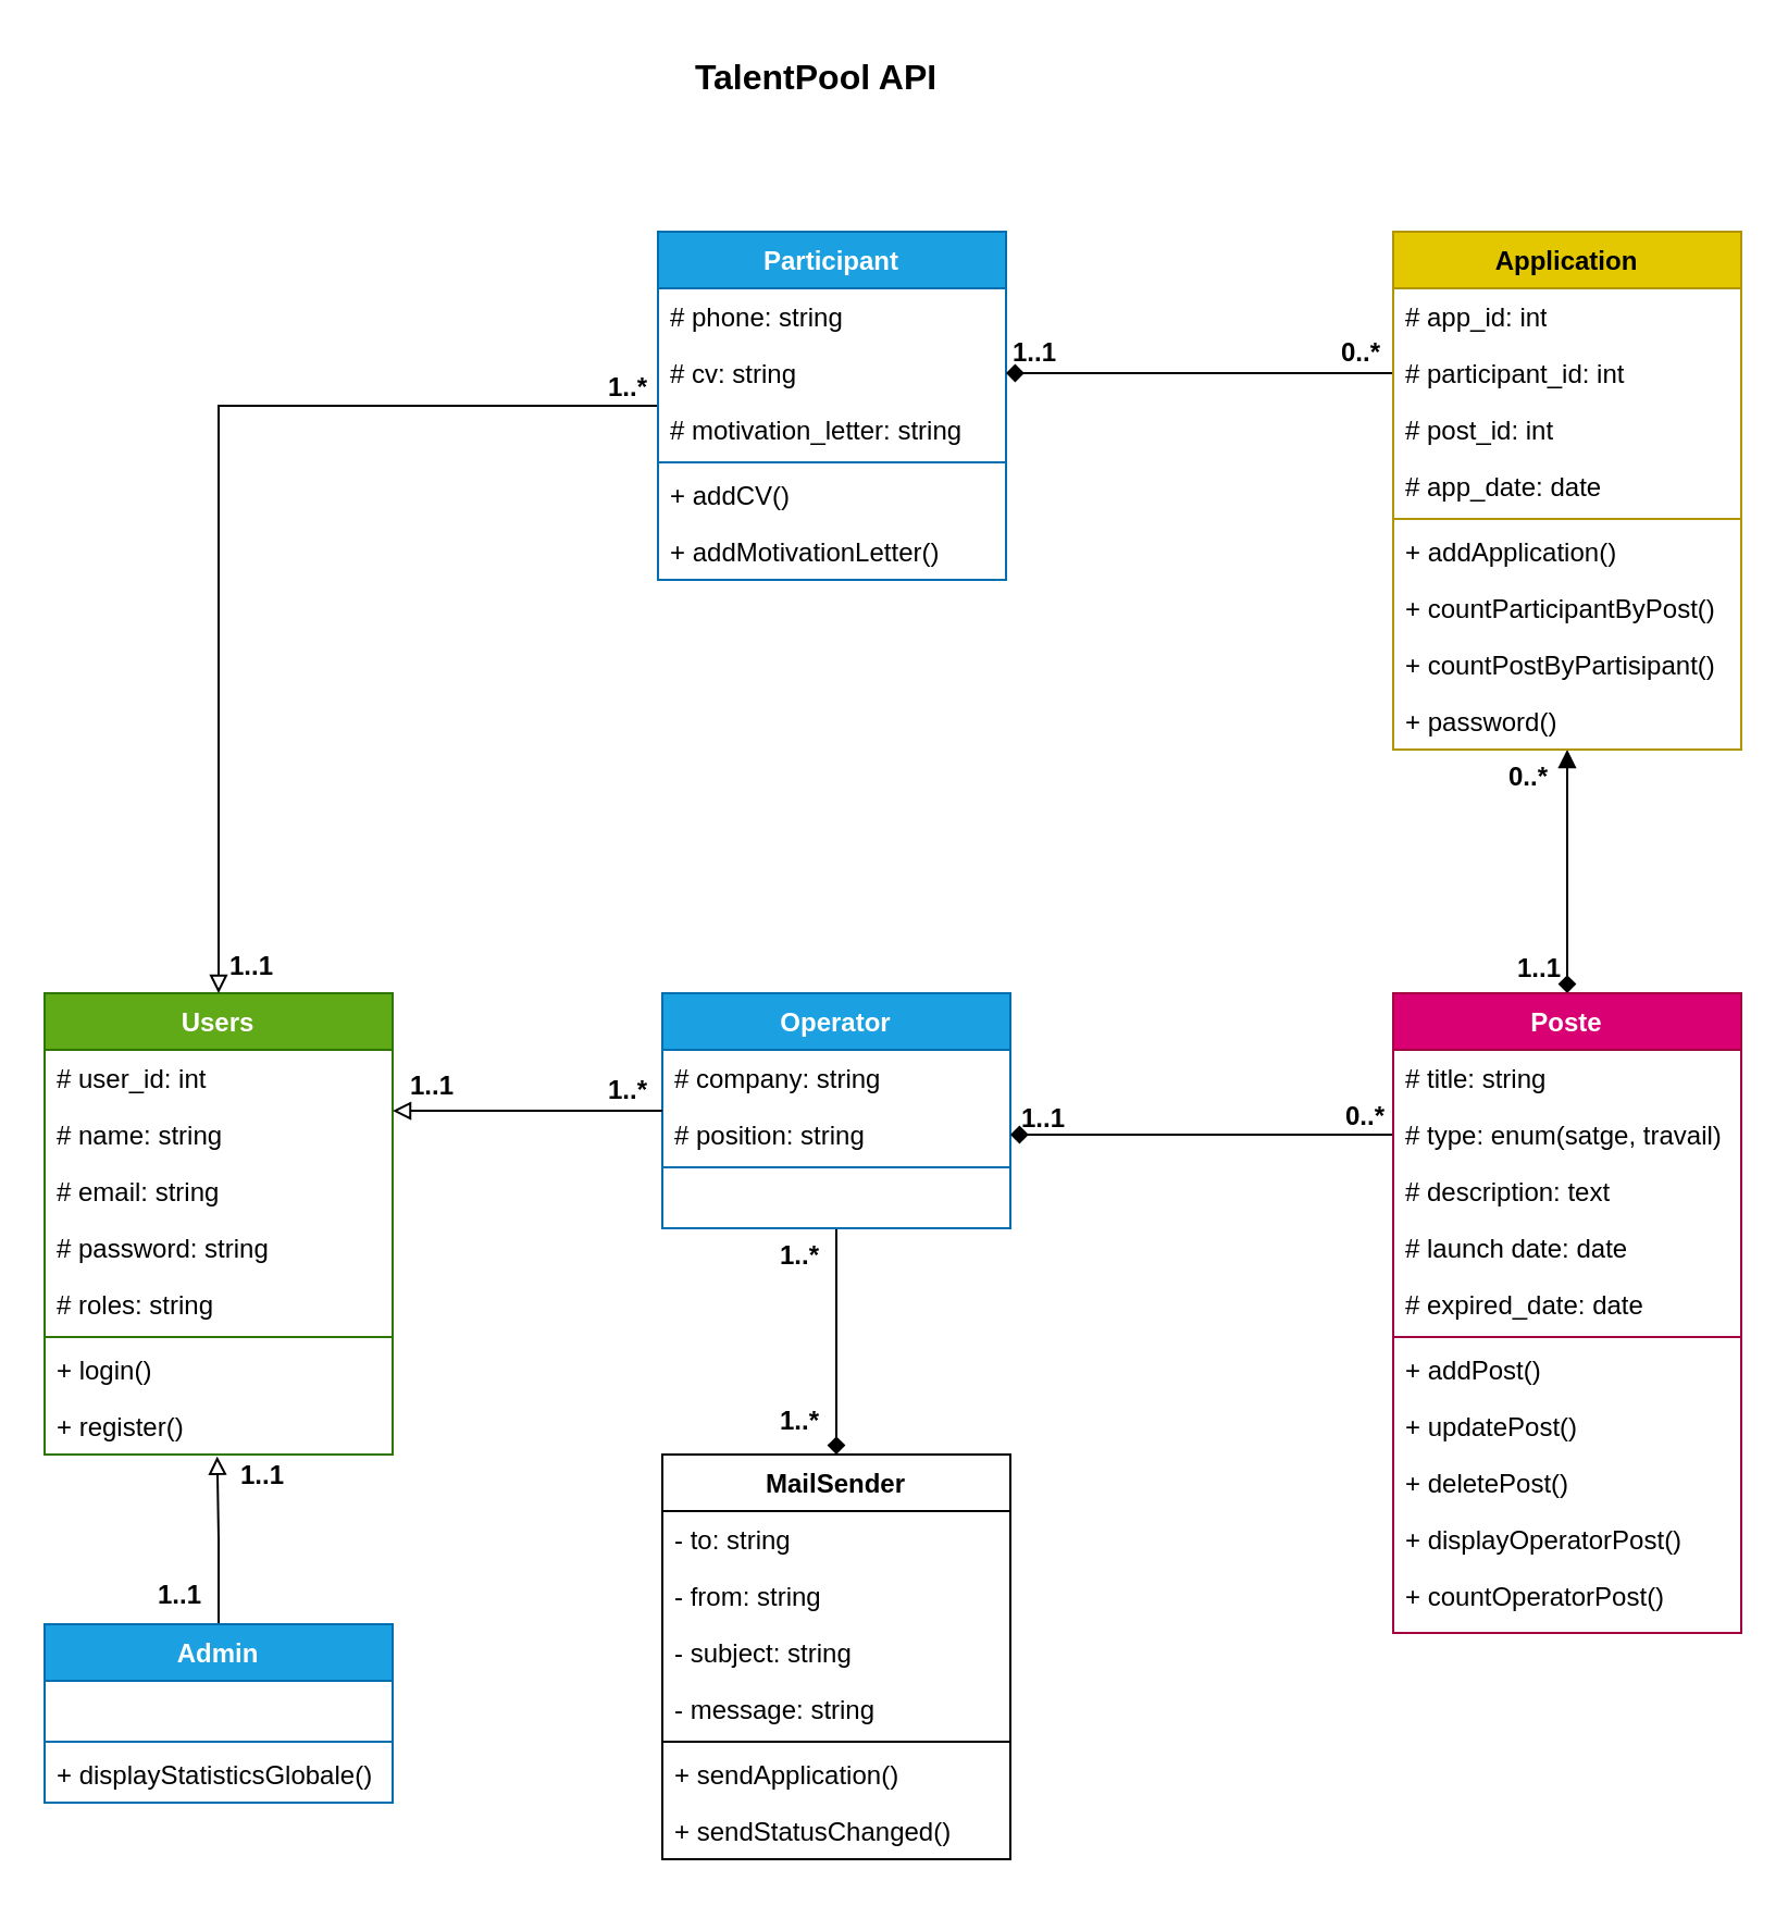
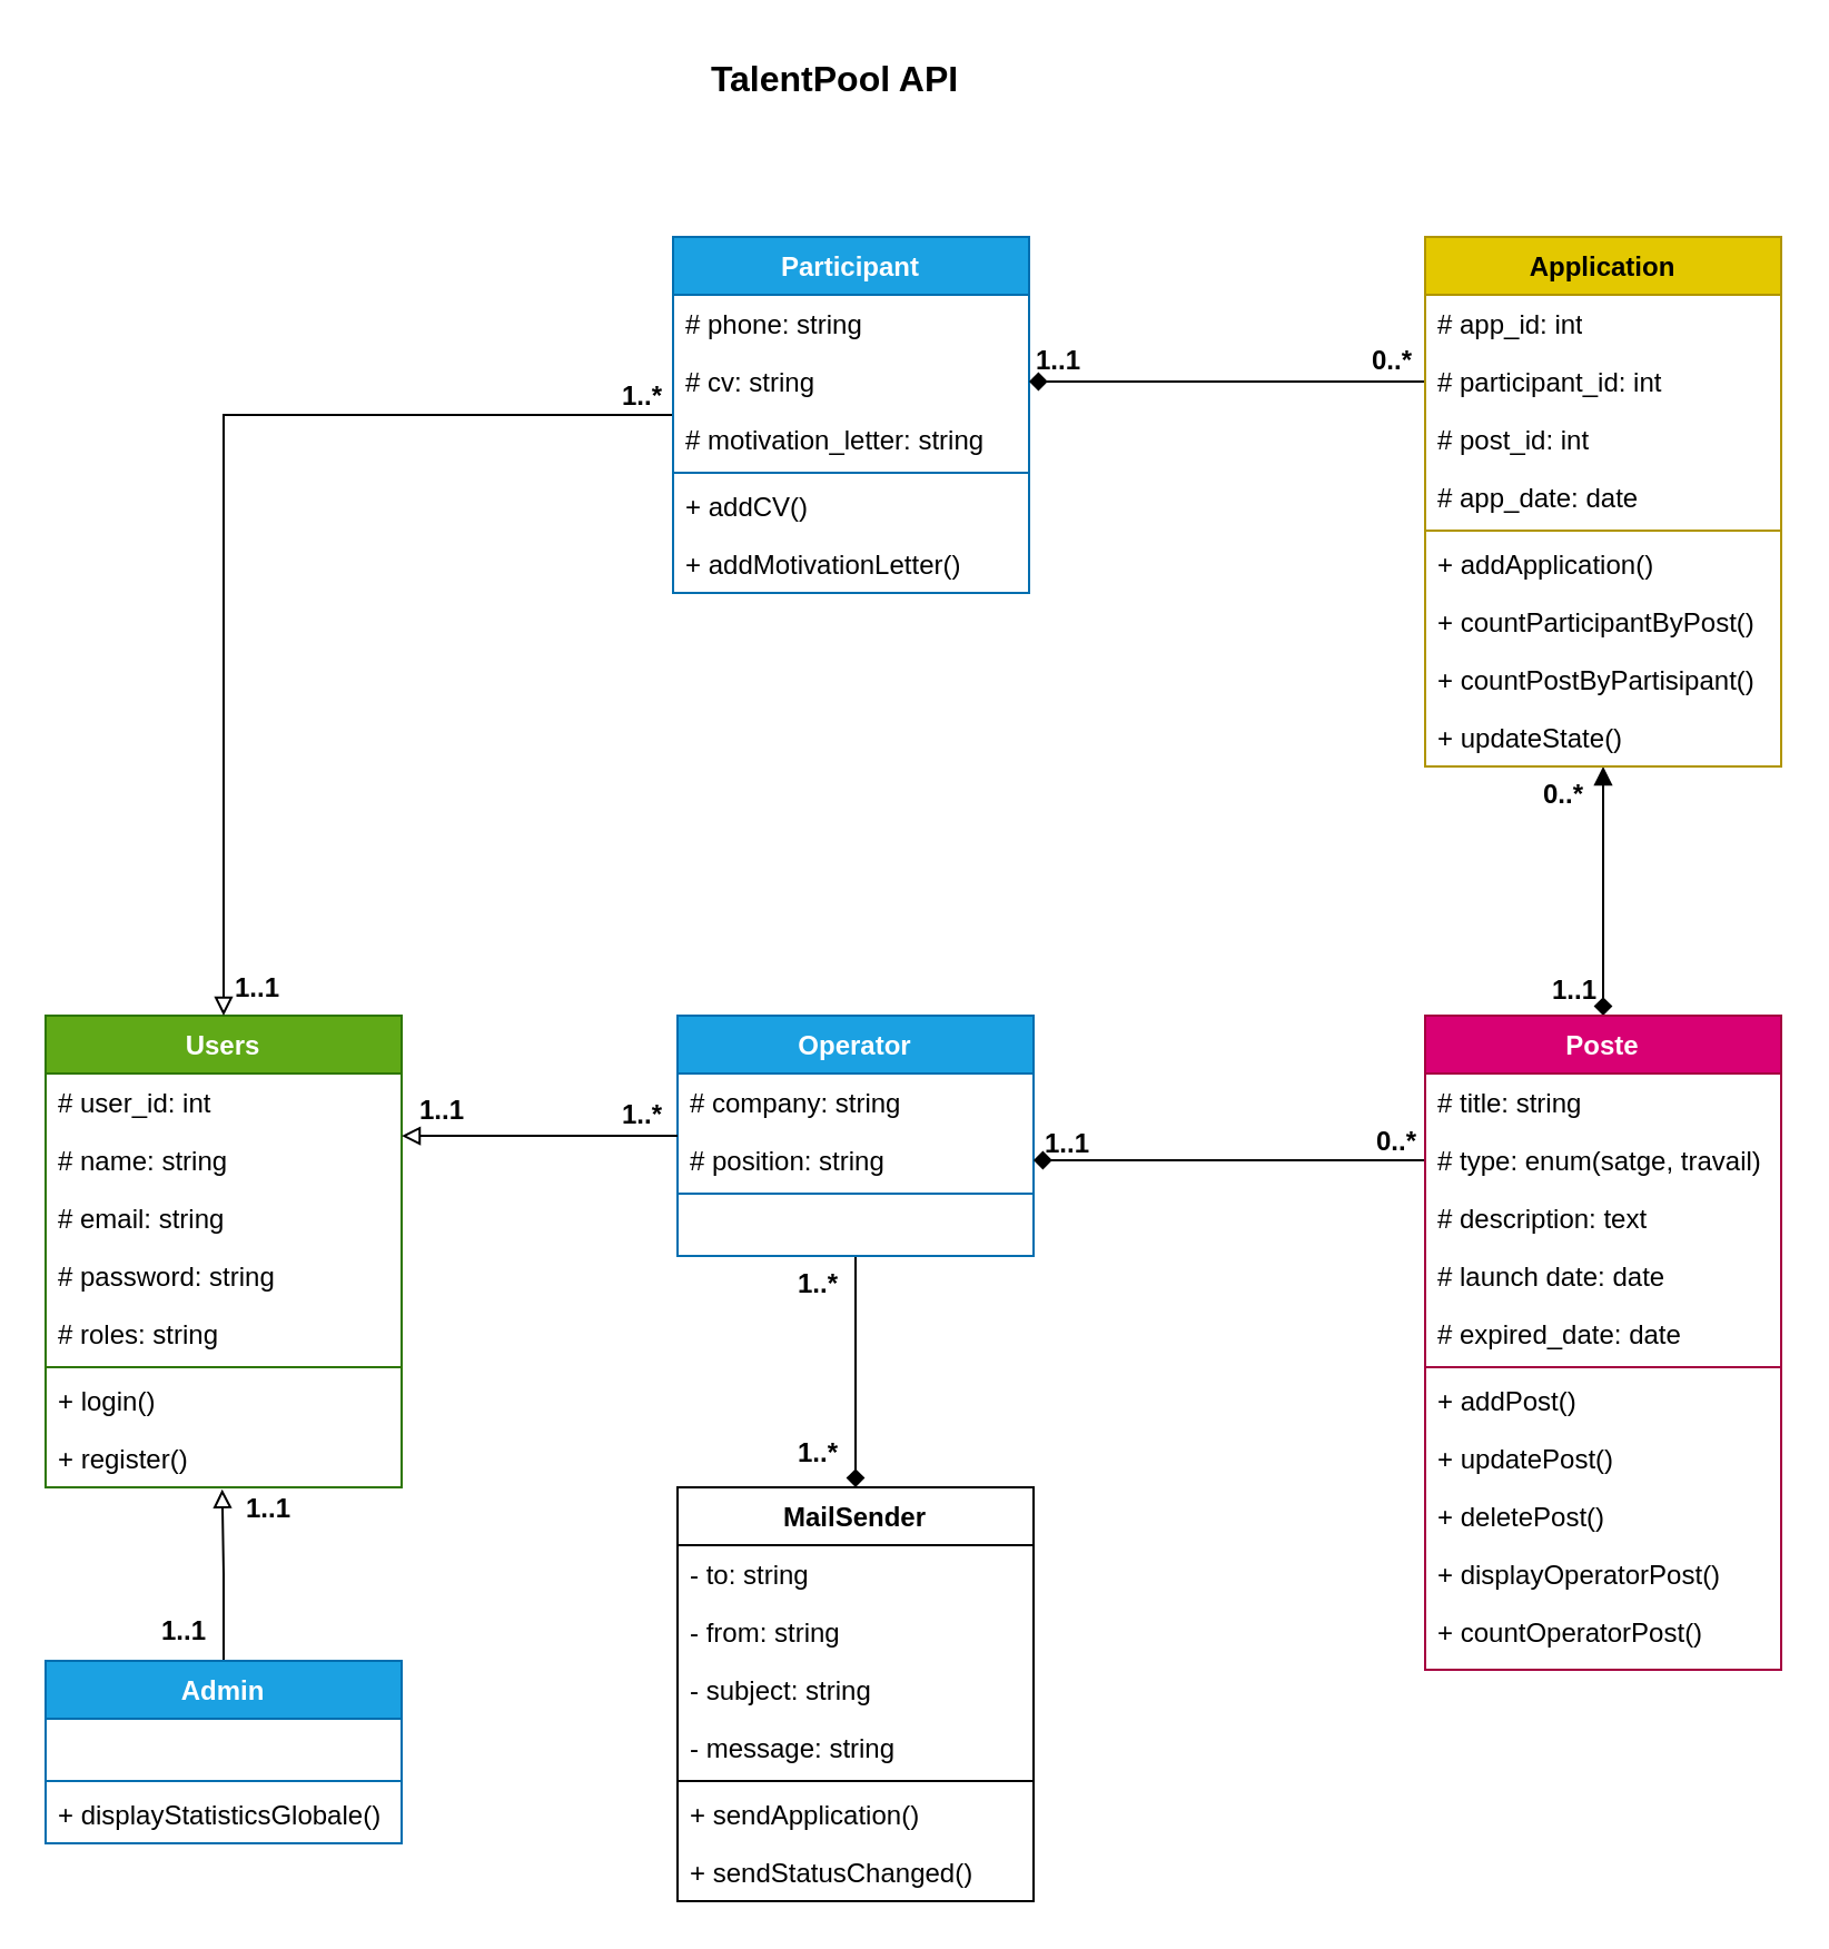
- <mxCell id="65" value="+ password()" style="text;strokeColor=none;fillColor=none;align=left;verticalAlign=top;spacingLeft=4;spacingRight=4;overflow=hidden;rotatable=0;points=[[0,0.5],[1,0.5]];portConstraint=eastwest;whiteSpace=wrap;html=1;" parent="56" vertex="1"><mxGeometry y="212" width="160" height="26" as="geometry" /></mxCell>
+ <mxCell id="65" value="+ updateState()" style="text;strokeColor=none;fillColor=none;align=left;verticalAlign=top;spacingLeft=4;spacingRight=4;overflow=hidden;rotatable=0;points=[[0,0.5],[1,0.5]];portConstraint=eastwest;whiteSpace=wrap;html=1;" parent="56" vertex="1"><mxGeometry y="212" width="160" height="26" as="geometry" /></mxCell>
